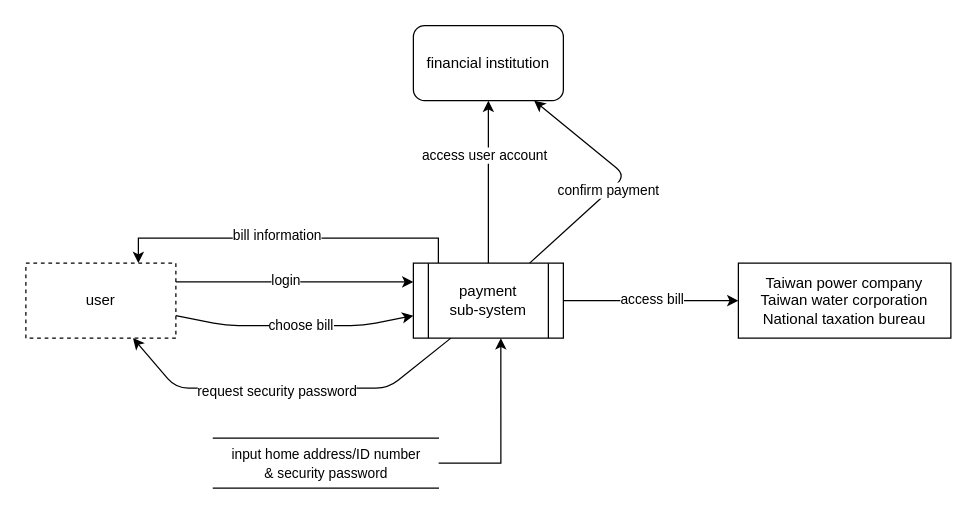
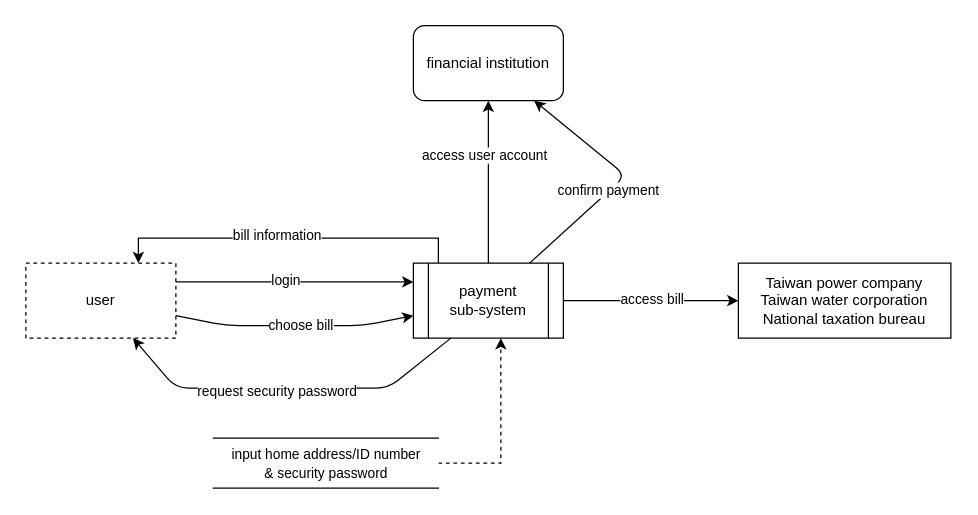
- <mxCell id="10" style="edgeStyle=orthogonalEdgeStyle;rounded=0;orthogonalLoop=1;jettySize=auto;html=1;exitX=1;exitY=0.5;exitDx=0;exitDy=0;entryX=0.583;entryY=1;entryDx=0;entryDy=0;entryPerimeter=0;" parent="1" source="11" target="16" edge="1"><mxGeometry relative="1" as="geometry" /></mxCell>
+ <mxCell id="10" style="edgeStyle=orthogonalEdgeStyle;rounded=0;orthogonalLoop=1;jettySize=auto;html=1;exitX=1;exitY=0.5;exitDx=0;exitDy=0;entryX=0.583;entryY=1;entryDx=0;entryDy=0;entryPerimeter=0;dashed=1;" parent="1" source="11" target="16" edge="1"><mxGeometry relative="1" as="geometry" /></mxCell>
